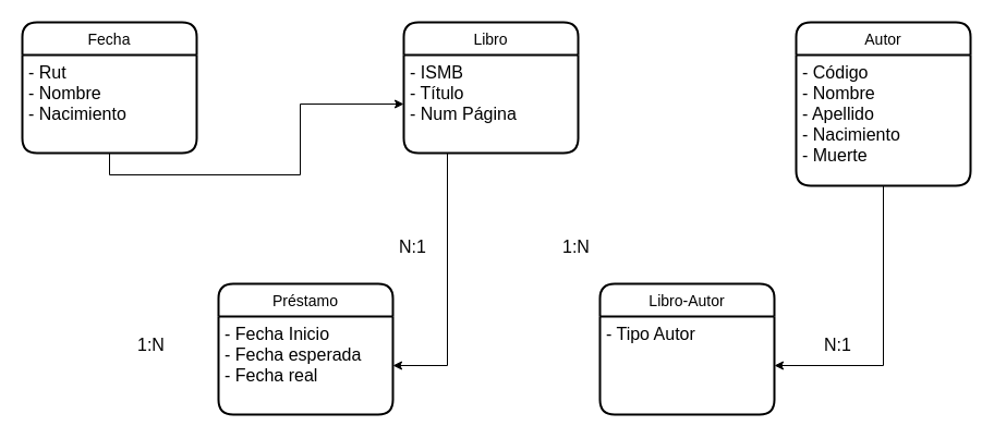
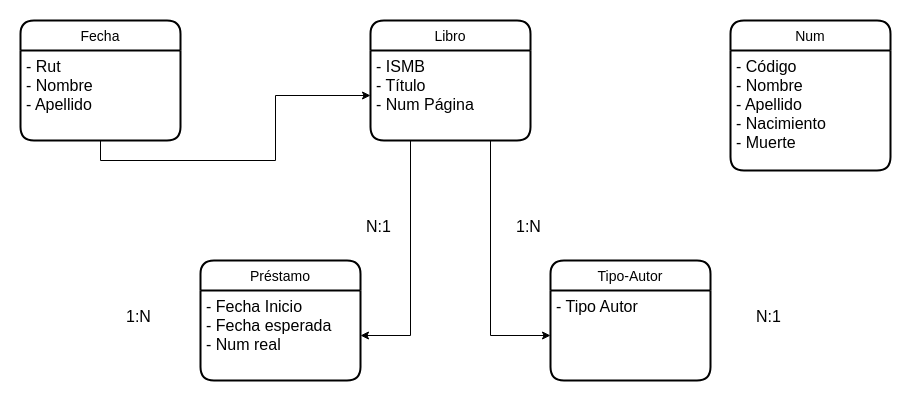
- <mxCell id="2" value="Autor" style="swimlane;childLayout=stackLayout;horizontal=1;startSize=30;horizontalStack=0;rounded=1;fontSize=14;fontStyle=0;strokeWidth=2;resizeParent=0;resizeLast=1;shadow=0;dashed=0;align=center;" parent="1" vertex="1"><mxGeometry x="730" y="20" width="160" height="150" as="geometry" /></mxCell>
+ <mxCell id="2" value="Num" style="swimlane;childLayout=stackLayout;horizontal=1;startSize=30;horizontalStack=0;rounded=1;fontSize=14;fontStyle=0;strokeWidth=2;resizeParent=0;resizeLast=1;shadow=0;dashed=0;align=center;" parent="1" vertex="1"><mxGeometry x="730" y="20" width="160" height="150" as="geometry" /></mxCell>
- <mxCell id="9" value="- Rut&#10;- Nombre&#10;- Nacimiento&#10;" style="align=left;strokeColor=none;fillColor=none;spacingLeft=4;fontSize=16;verticalAlign=top;resizable=0;rotatable=0;part=1;" vertex="1" parent="8"><mxGeometry y="30" width="160" height="90" as="geometry" /></mxCell>
+ <mxCell id="9" value="- Rut&#10;- Nombre&#10;- Apellido&#10;" style="align=left;strokeColor=none;fillColor=none;spacingLeft=4;fontSize=16;verticalAlign=top;resizable=0;rotatable=0;part=1;" vertex="1" parent="8"><mxGeometry y="30" width="160" height="90" as="geometry" /></mxCell>
+ <mxCell id="18" style="edgeStyle=orthogonalEdgeStyle;rounded=0;orthogonalLoop=1;jettySize=auto;html=1;exitX=0.75;exitY=1;exitDx=0;exitDy=0;entryX=0;entryY=0.5;entryDx=0;entryDy=0;fontSize=16;" edge="1" parent="1" source="5" target="15"><mxGeometry relative="1" as="geometry" /></mxCell>
- <mxCell id="14" value="Libro-Autor" style="swimlane;childLayout=stackLayout;horizontal=1;startSize=30;horizontalStack=0;rounded=1;fontSize=14;fontStyle=0;strokeWidth=2;resizeParent=0;resizeLast=1;shadow=0;dashed=0;align=center;" vertex="1" parent="1"><mxGeometry x="550" y="260" width="160" height="120" as="geometry" /></mxCell>
+ <mxCell id="14" value="Tipo-Autor" style="swimlane;childLayout=stackLayout;horizontal=1;startSize=30;horizontalStack=0;rounded=1;fontSize=14;fontStyle=0;strokeWidth=2;resizeParent=0;resizeLast=1;shadow=0;dashed=0;align=center;" vertex="1" parent="1"><mxGeometry x="550" y="260" width="160" height="120" as="geometry" /></mxCell>
- <mxCell id="19" style="edgeStyle=orthogonalEdgeStyle;rounded=0;orthogonalLoop=1;jettySize=auto;html=1;exitX=0.5;exitY=1;exitDx=0;exitDy=0;entryX=1;entryY=0.5;entryDx=0;entryDy=0;fontSize=16;" edge="1" parent="1" source="3" target="15"><mxGeometry relative="1" as="geometry" /></mxCell>
- <mxCell id="7" value="- Fecha Inicio&#10;- Fecha esperada&#10;- Fecha real&#10;" style="align=left;strokeColor=none;fillColor=none;spacingLeft=4;fontSize=16;verticalAlign=top;resizable=0;rotatable=0;part=1;" vertex="1" parent="6"><mxGeometry y="30" width="160" height="90" as="geometry" /></mxCell>
+ <mxCell id="7" value="- Fecha Inicio&#10;- Fecha esperada&#10;- Num real&#10;" style="align=left;strokeColor=none;fillColor=none;spacingLeft=4;fontSize=16;verticalAlign=top;resizable=0;rotatable=0;part=1;" vertex="1" parent="6"><mxGeometry y="30" width="160" height="90" as="geometry" /></mxCell>
